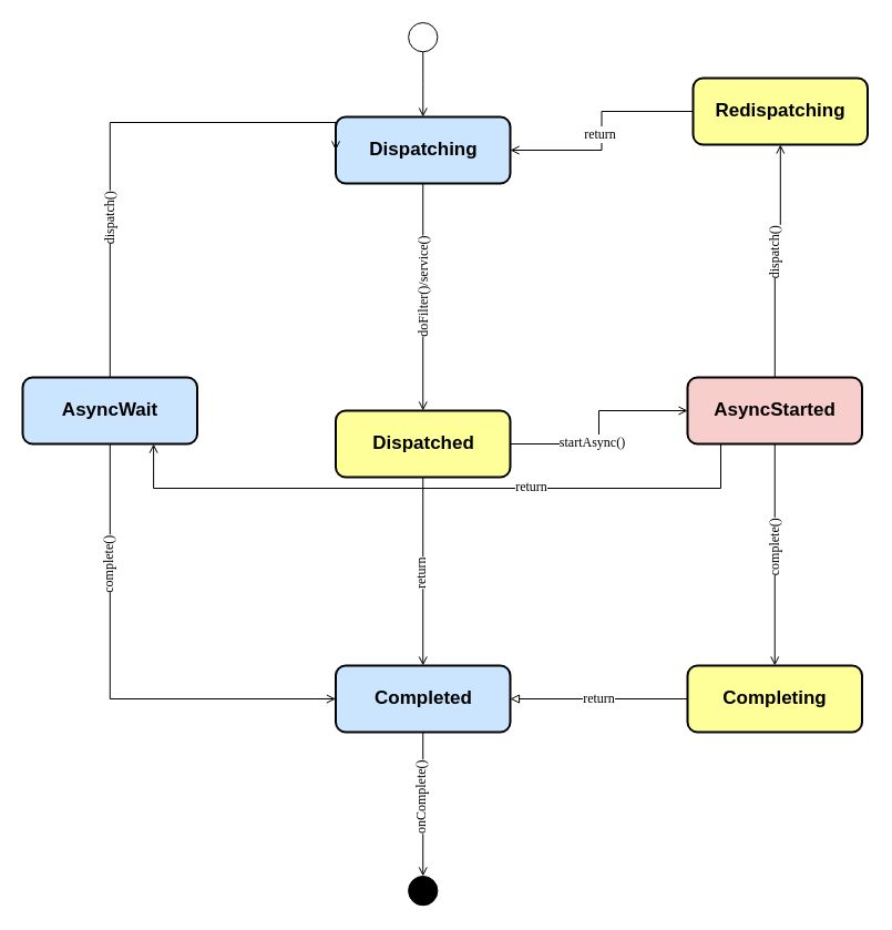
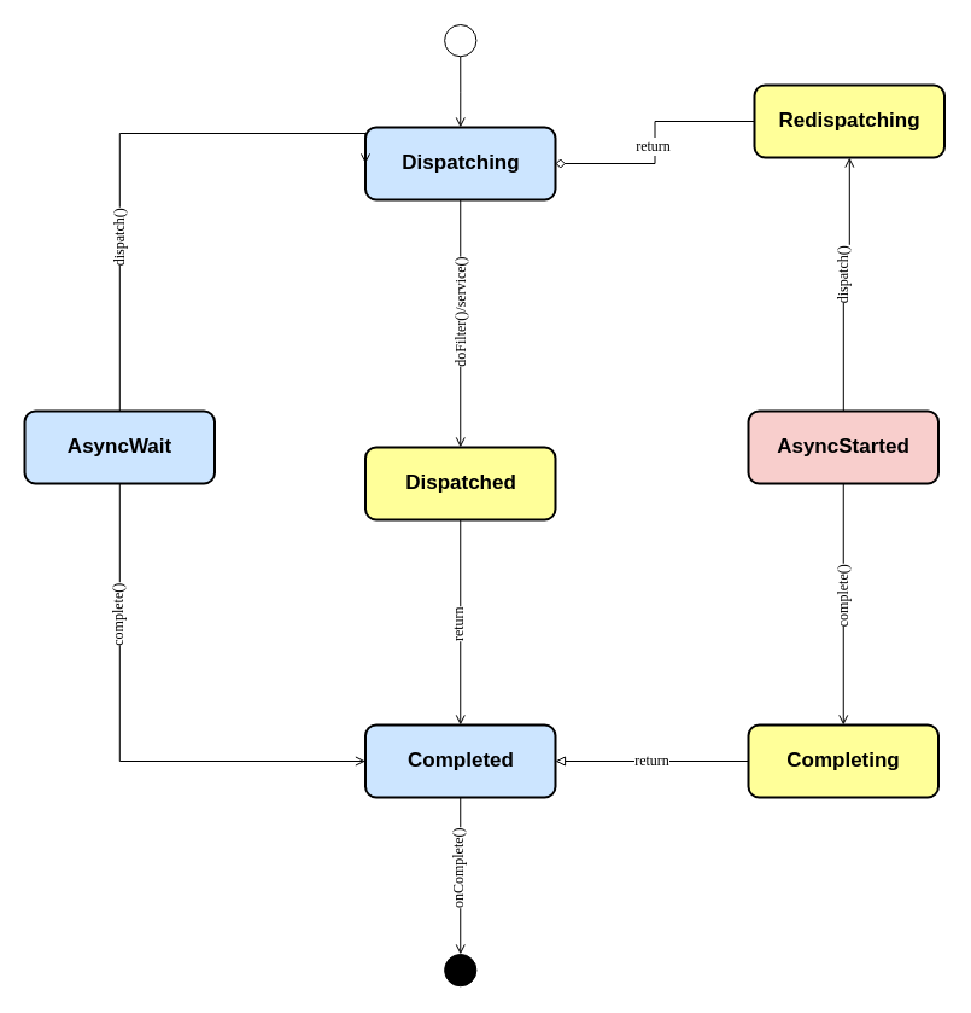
- <mxCell id="19" style="edgeStyle=orthogonalEdgeStyle;rounded=0;orthogonalLoop=1;jettySize=auto;html=1;endArrow=open;endFill=0;fontFamily=Source Code Pro;fontSize=12;" edge="1" parent="1" source="21" target="6"><mxGeometry relative="1" as="geometry" /></mxCell>
+ <mxCell id="19" style="edgeStyle=orthogonalEdgeStyle;rounded=0;orthogonalLoop=1;jettySize=auto;html=1;endArrow=diamond;endFill=0;fontFamily=Source Code Pro;fontSize=12;" edge="1" parent="1" source="21" target="6"><mxGeometry relative="1" as="geometry" /></mxCell>
- <mxCell id="7" style="edgeStyle=orthogonalEdgeStyle;rounded=0;orthogonalLoop=1;jettySize=auto;html=1;endArrow=open;endFill=0;fontSize=17;" edge="1" parent="1" source="11" target="18"><mxGeometry relative="1" as="geometry" /></mxCell>
- <mxCell id="8" value="startAsync()" style="edgeLabel;html=1;align=center;verticalAlign=middle;resizable=0;points=[];fontSize=12;fontFamily=Source Code Pro;spacing=2;spacingTop=0;spacingBottom=3;" vertex="1" connectable="0" parent="7"><mxGeometry x="-0.233" relative="1" as="geometry"><mxPoint as="offset" /></mxGeometry></mxCell>
- <mxCell id="16" style="edgeStyle=orthogonalEdgeStyle;rounded=0;orthogonalLoop=1;jettySize=auto;html=1;entryX=0.75;entryY=1;entryDx=0;entryDy=0;endArrow=open;endFill=0;fontFamily=Source Code Pro;fontSize=12;" edge="1" parent="1" source="18" target="26"><mxGeometry relative="1" as="geometry"><Array as="points"><mxPoint x="650" y="440" /><mxPoint x="138" y="440" /></Array></mxGeometry></mxCell>
- <mxCell id="17" value="return" style="edgeLabel;html=1;align=center;verticalAlign=middle;resizable=0;points=[];fontSize=12;fontFamily=Source Code Pro;spacing=5;spacingBottom=5;" vertex="1" connectable="0" parent="16"><mxGeometry x="-0.284" y="1" relative="1" as="geometry"><mxPoint as="offset" /></mxGeometry></mxCell>
